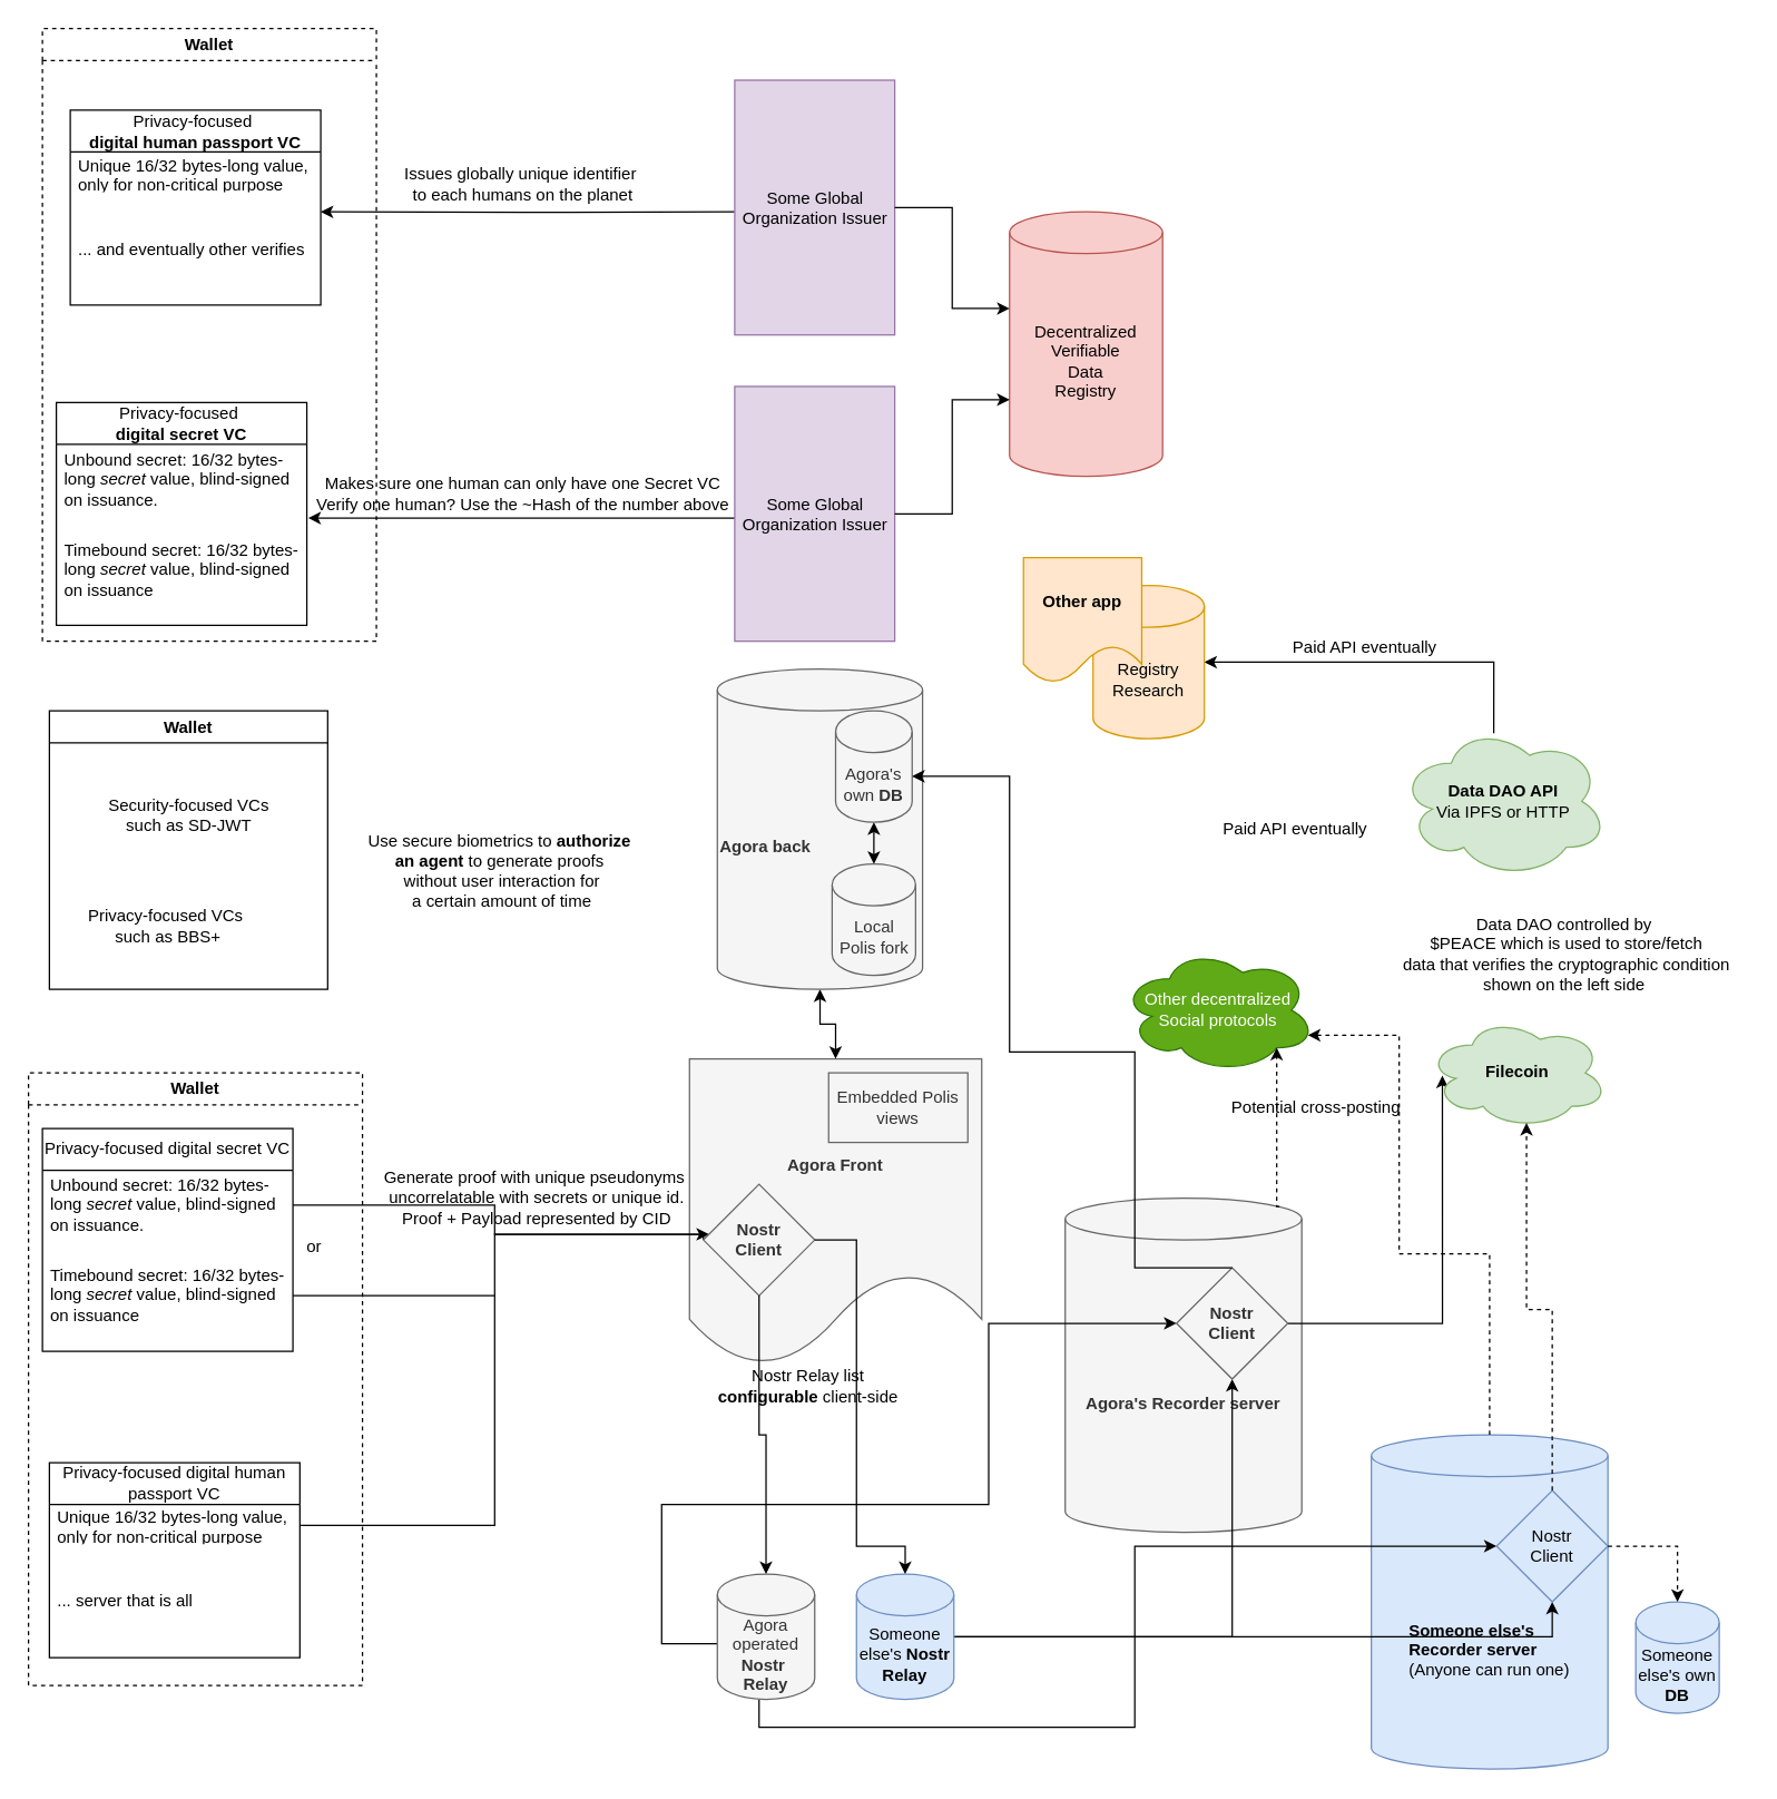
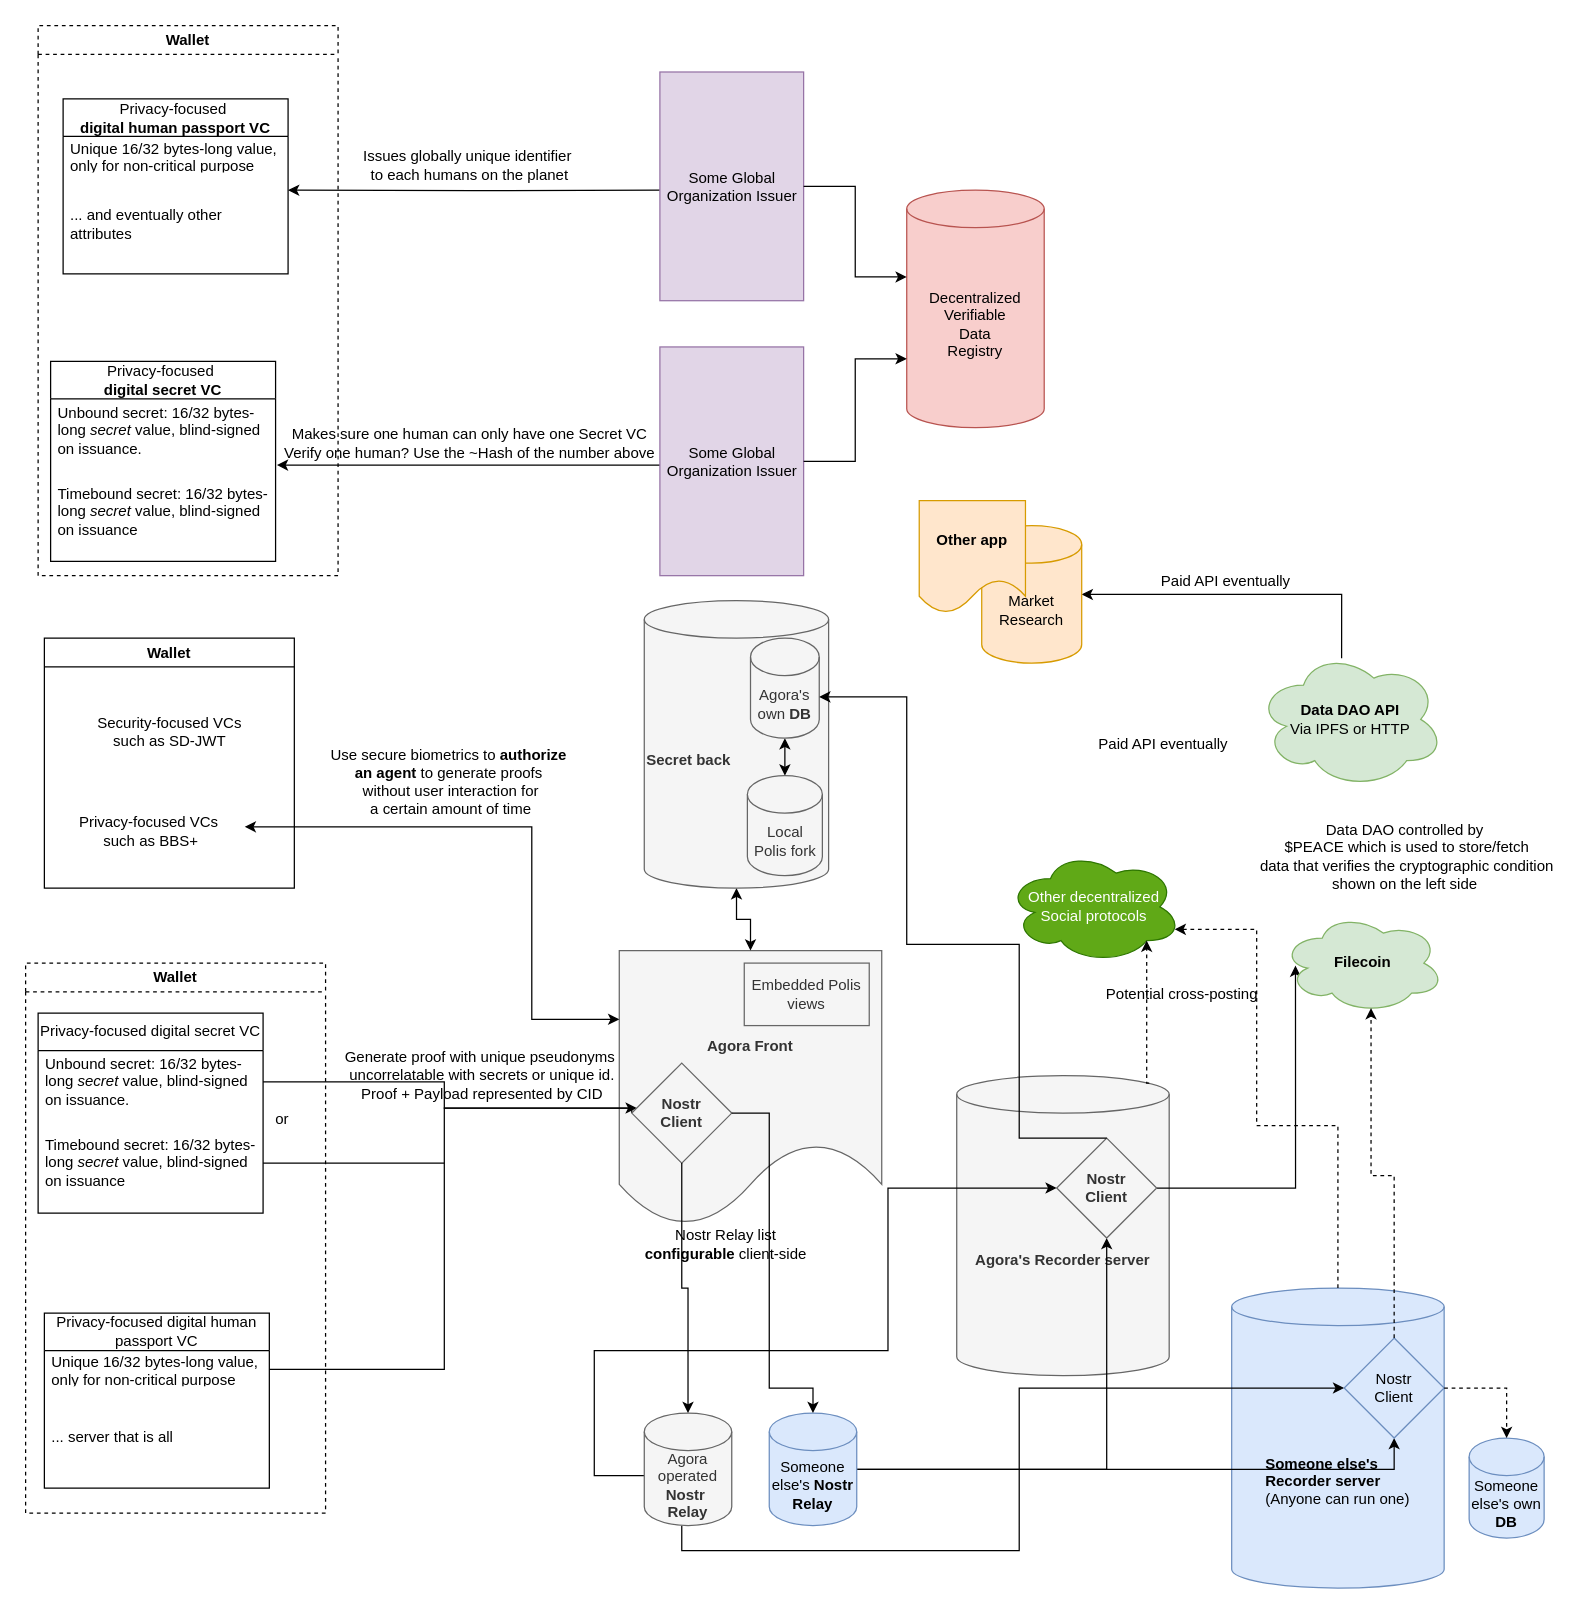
- <mxCell id="19" value="... and eventually other verifies" style="text;strokeColor=none;fillColor=none;align=left;verticalAlign=middle;spacingLeft=4;spacingRight=4;overflow=hidden;points=[[0,0.5],[1,0.5]];portConstraint=eastwest;rotatable=0;whiteSpace=wrap;html=1;" parent="17" vertex="1"><mxGeometry y="60" width="180" height="80" as="geometry" /></mxCell>
+ <mxCell id="19" value="... and eventually other attributes" style="text;strokeColor=none;fillColor=none;align=left;verticalAlign=middle;spacingLeft=4;spacingRight=4;overflow=hidden;points=[[0,0.5],[1,0.5]];portConstraint=eastwest;rotatable=0;whiteSpace=wrap;html=1;" parent="17" vertex="1"><mxGeometry y="60" width="180" height="80" as="geometry" /></mxCell>
- <mxCell id="49" value="&lt;div&gt;Registry Research&lt;/div&gt;" style="shape=cylinder3;whiteSpace=wrap;html=1;boundedLbl=1;backgroundOutline=1;size=15;fillColor=#ffe6cc;strokeColor=#d79b00;" parent="1" vertex="1"><mxGeometry x="785" y="420" width="80" height="110" as="geometry" /></mxCell>
+ <mxCell id="49" value="&lt;div&gt;Market Research&lt;/div&gt;" style="shape=cylinder3;whiteSpace=wrap;html=1;boundedLbl=1;backgroundOutline=1;size=15;fillColor=#ffe6cc;strokeColor=#d79b00;" parent="1" vertex="1"><mxGeometry x="785" y="420" width="80" height="110" as="geometry" /></mxCell>
- <mxCell id="44" value="&lt;b&gt;Agora back&lt;/b&gt;" style="shape=cylinder3;whiteSpace=wrap;html=1;boundedLbl=1;backgroundOutline=1;size=15;fillColor=#f5f5f5;fontColor=#333333;strokeColor=#666666;align=left;" parent="1" vertex="1"><mxGeometry x="515" y="480" width="147.5" height="230" as="geometry" /></mxCell>
+ <mxCell id="44" value="&lt;b&gt;Secret back&lt;/b&gt;" style="shape=cylinder3;whiteSpace=wrap;html=1;boundedLbl=1;backgroundOutline=1;size=15;fillColor=#f5f5f5;fontColor=#333333;strokeColor=#666666;align=left;" parent="1" vertex="1"><mxGeometry x="515" y="480" width="147.5" height="230" as="geometry" /></mxCell>
+ <mxCell id="8" style="edgeStyle=orthogonalEdgeStyle;rounded=0;orthogonalLoop=1;jettySize=auto;html=1;entryX=1.038;entryY=0.4;entryDx=0;entryDy=0;entryPerimeter=0;startArrow=classic;startFill=1;exitX=0;exitY=0.25;exitDx=0;exitDy=0;" parent="1" source="4" target="6" edge="1"><mxGeometry relative="1" as="geometry"><Array as="points"><mxPoint x="425" y="815" /><mxPoint x="425" y="661" /></Array><mxPoint x="495" y="662" as="sourcePoint" /></mxGeometry></mxCell>
